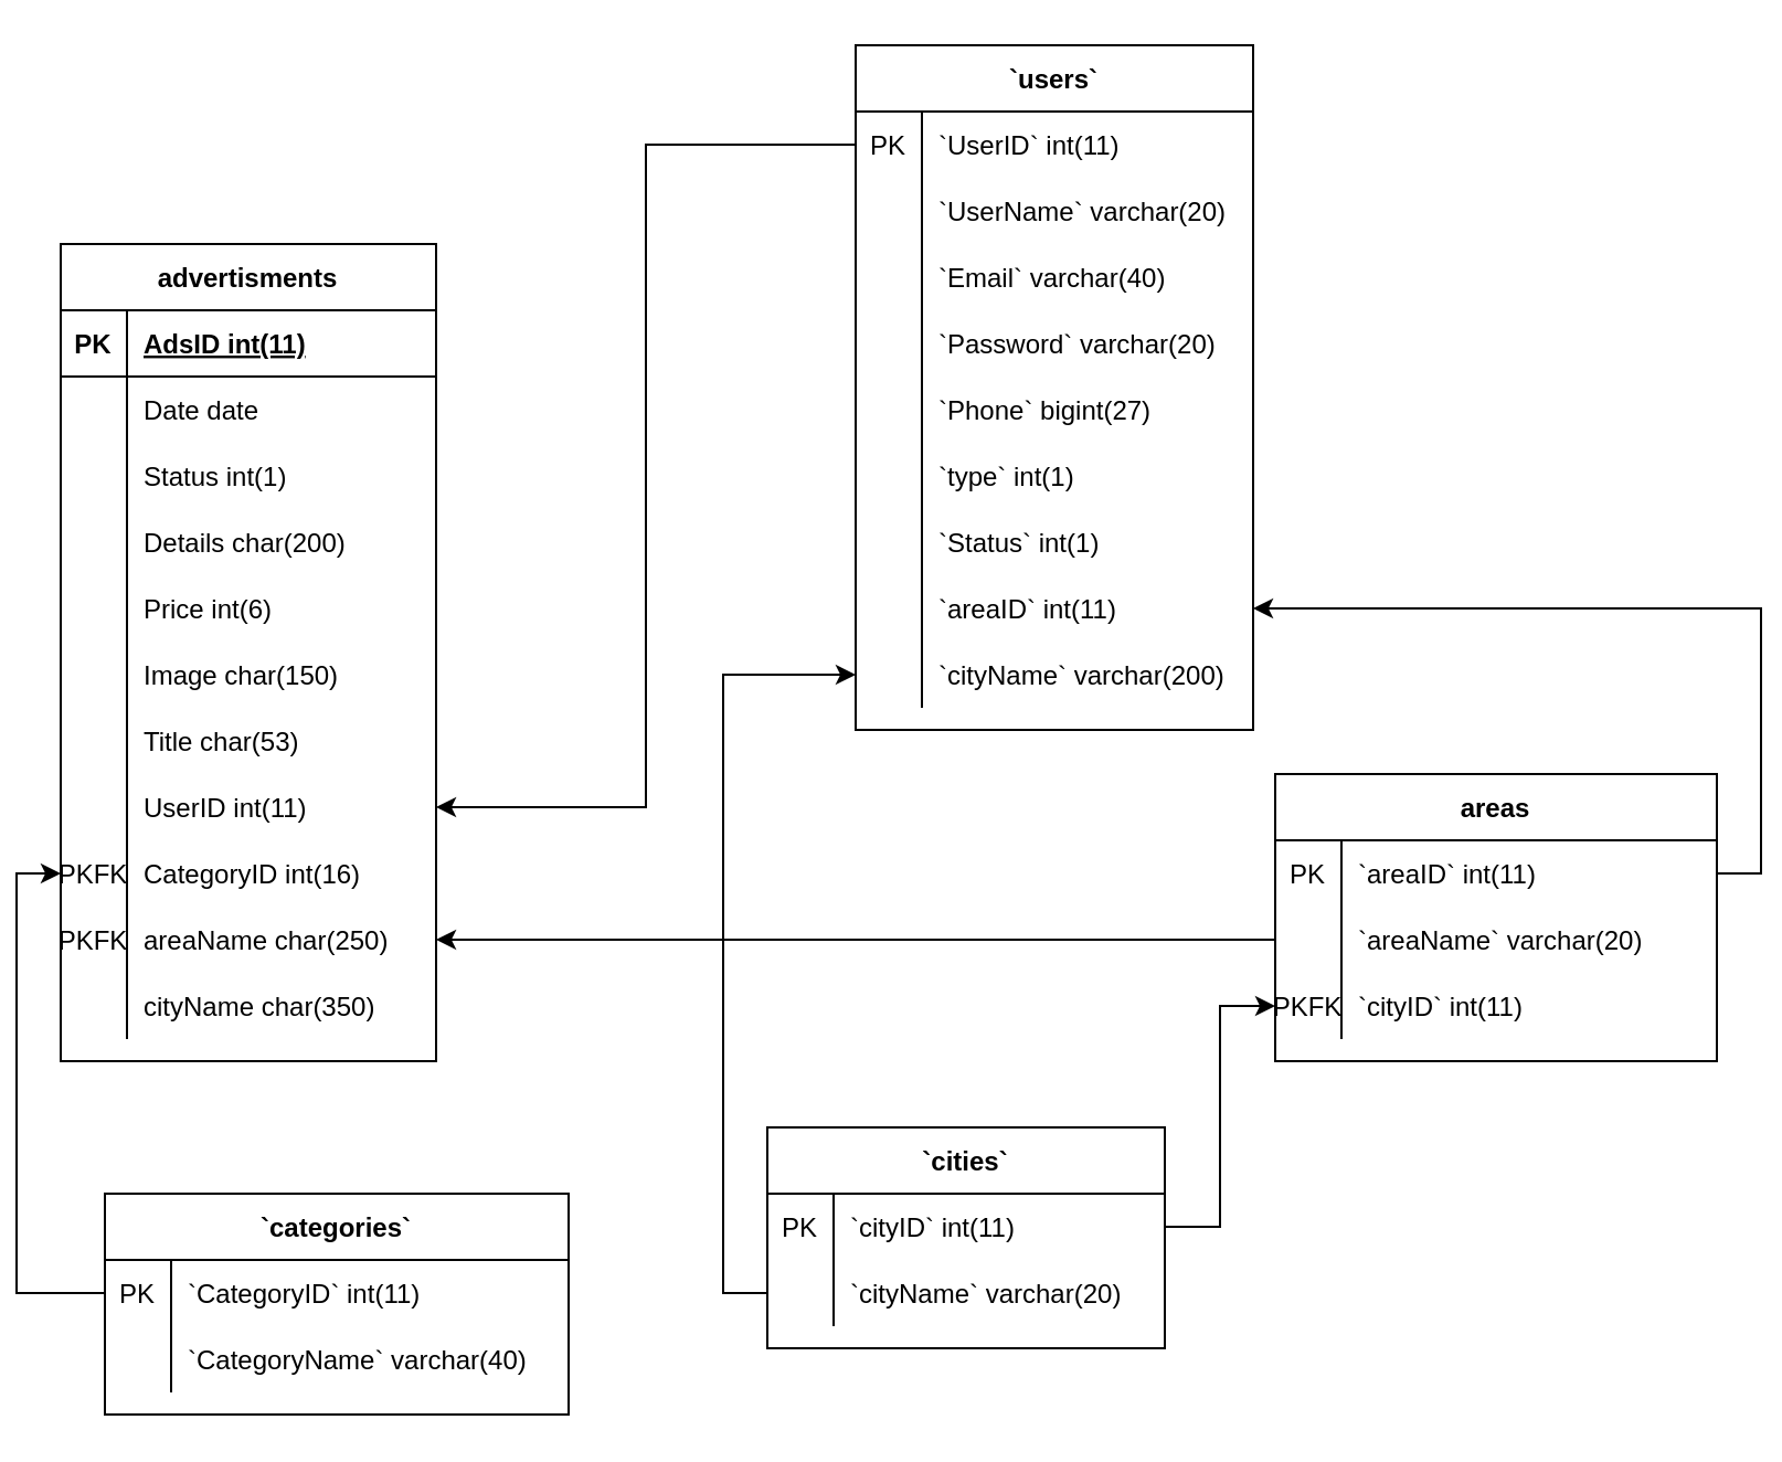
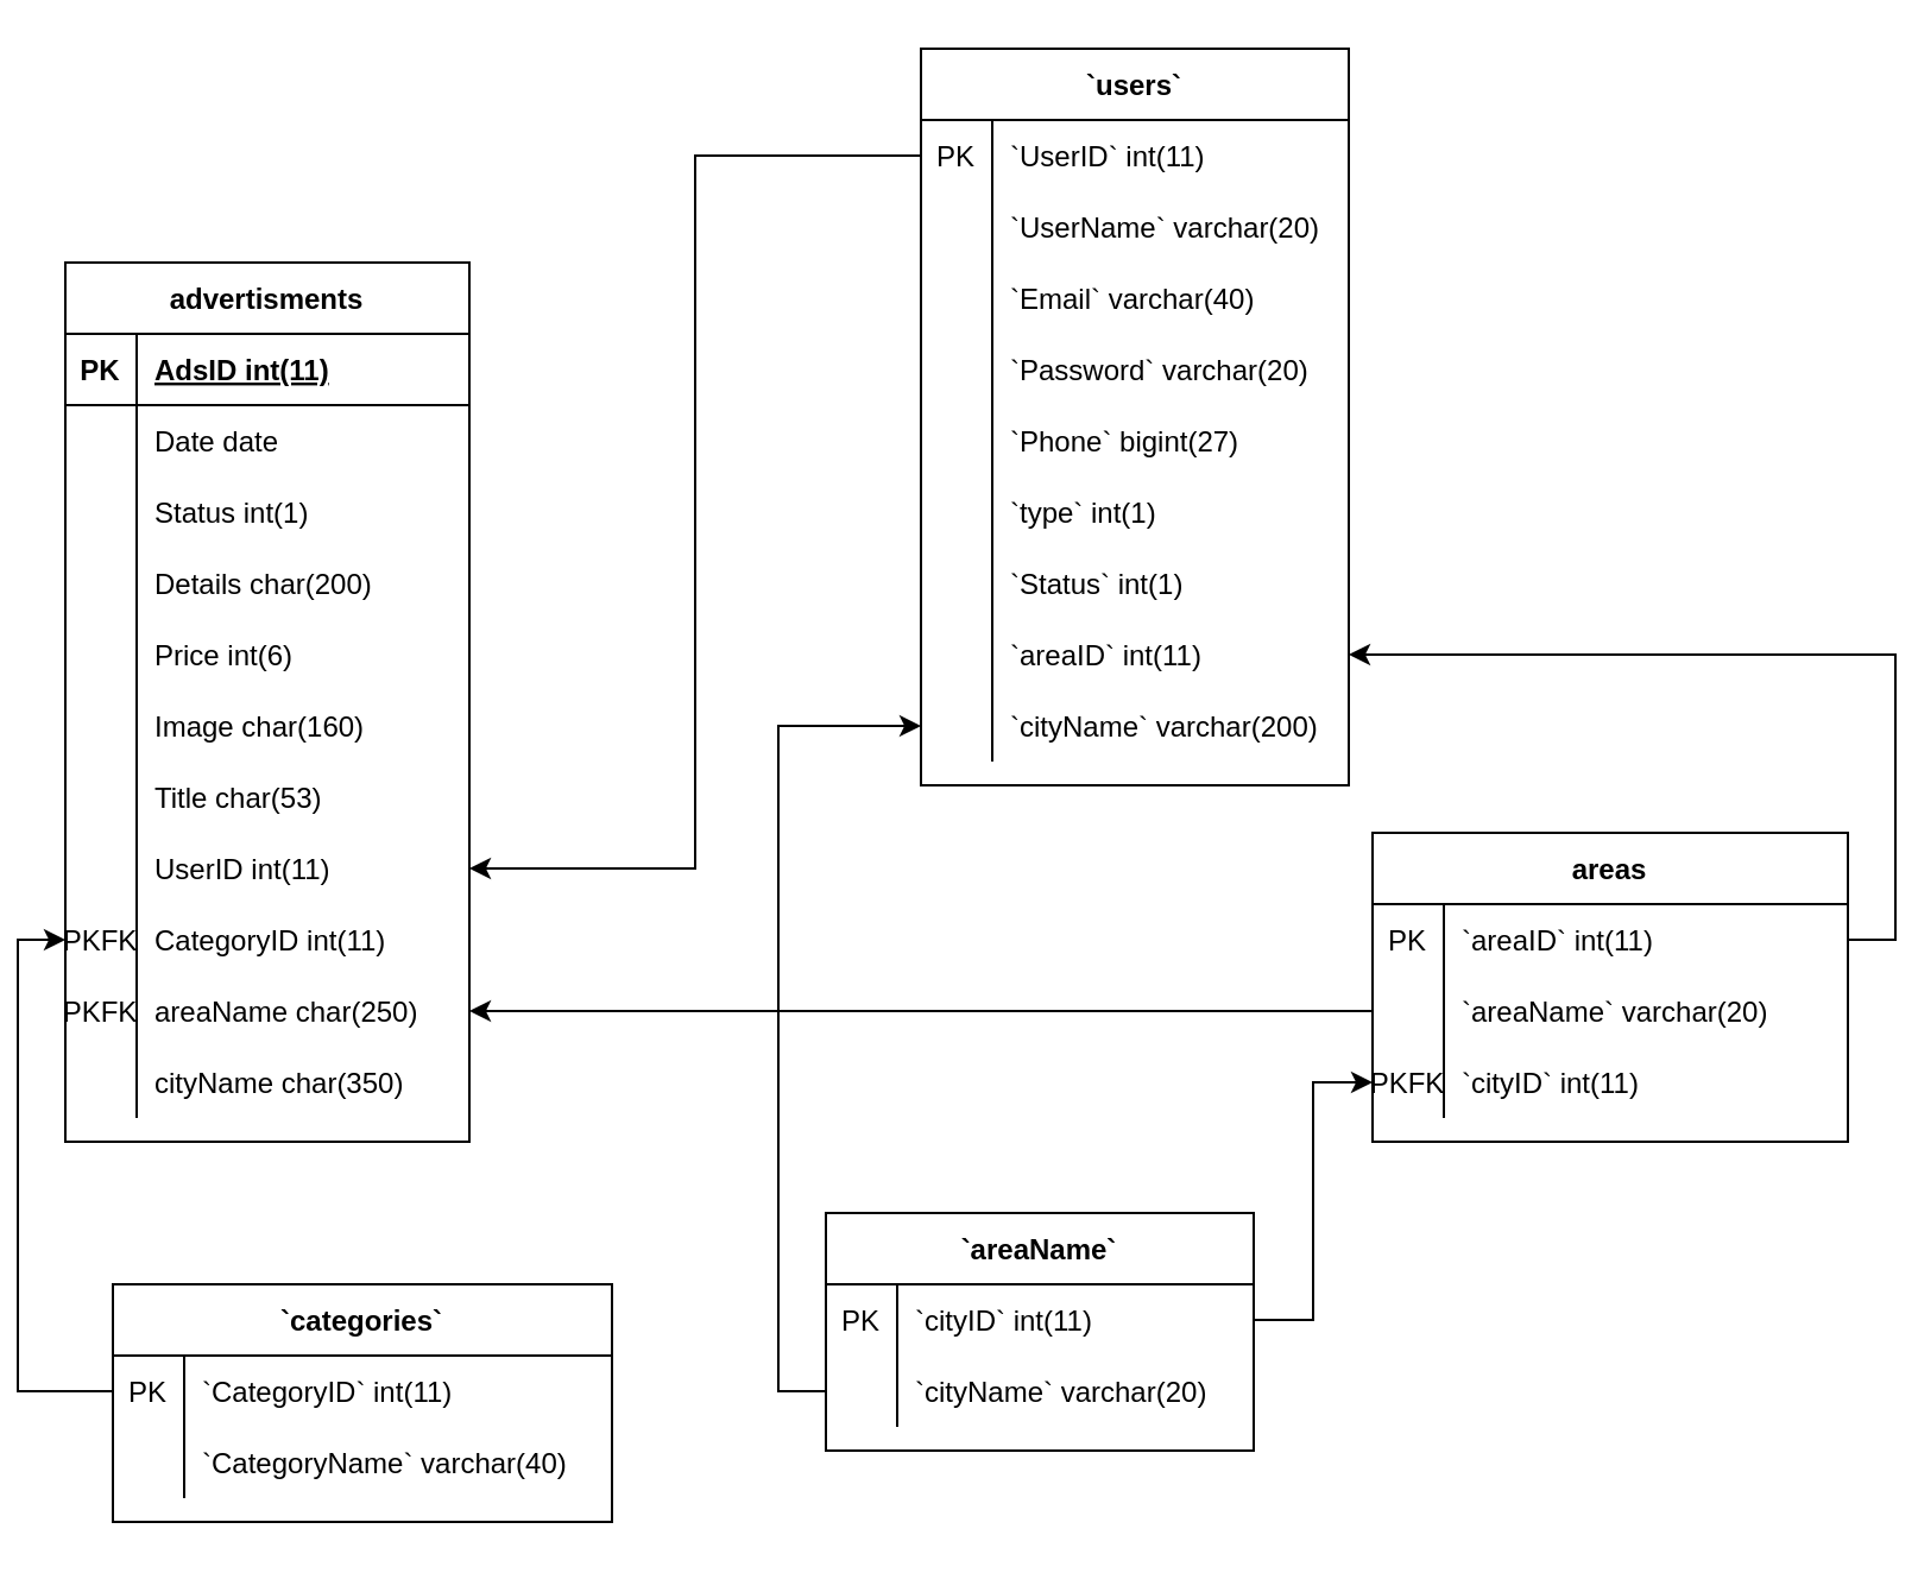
- <mxCell id="20" value="Image char(150) " style="shape=partialRectangle;overflow=hidden;connectable=0;fillColor=none;align=left;top=0;left=0;bottom=0;right=0;spacingLeft=6;" vertex="1" parent="18"><mxGeometry x="30" width="140" height="30" as="geometry"><mxRectangle width="140" height="30" as="alternateBounds" /></mxGeometry></mxCell>
+ <mxCell id="20" value="Image char(160) " style="shape=partialRectangle;overflow=hidden;connectable=0;fillColor=none;align=left;top=0;left=0;bottom=0;right=0;spacingLeft=6;" vertex="1" parent="18"><mxGeometry x="30" width="140" height="30" as="geometry"><mxRectangle width="140" height="30" as="alternateBounds" /></mxGeometry></mxCell>
- <mxCell id="29" value="CategoryID int(16)" style="shape=partialRectangle;overflow=hidden;connectable=0;fillColor=none;align=left;top=0;left=0;bottom=0;right=0;spacingLeft=6;" vertex="1" parent="27"><mxGeometry x="30" width="140" height="30" as="geometry"><mxRectangle width="140" height="30" as="alternateBounds" /></mxGeometry></mxCell>
+ <mxCell id="29" value="CategoryID int(11)" style="shape=partialRectangle;overflow=hidden;connectable=0;fillColor=none;align=left;top=0;left=0;bottom=0;right=0;spacingLeft=6;" vertex="1" parent="27"><mxGeometry x="30" width="140" height="30" as="geometry"><mxRectangle width="140" height="30" as="alternateBounds" /></mxGeometry></mxCell>
- <mxCell id="54" value="`cities`" style="shape=table;startSize=30;container=1;collapsible=1;childLayout=tableLayout;fixedRows=1;rowLines=0;fontStyle=1;align=center;resizeLast=1;" vertex="1" parent="1"><mxGeometry x="340" y="510" width="180" height="100" as="geometry" /></mxCell>
+ <mxCell id="54" value="`areaName`" style="shape=table;startSize=30;container=1;collapsible=1;childLayout=tableLayout;fixedRows=1;rowLines=0;fontStyle=1;align=center;resizeLast=1;" vertex="1" parent="1"><mxGeometry x="340" y="510" width="180" height="100" as="geometry" /></mxCell>
